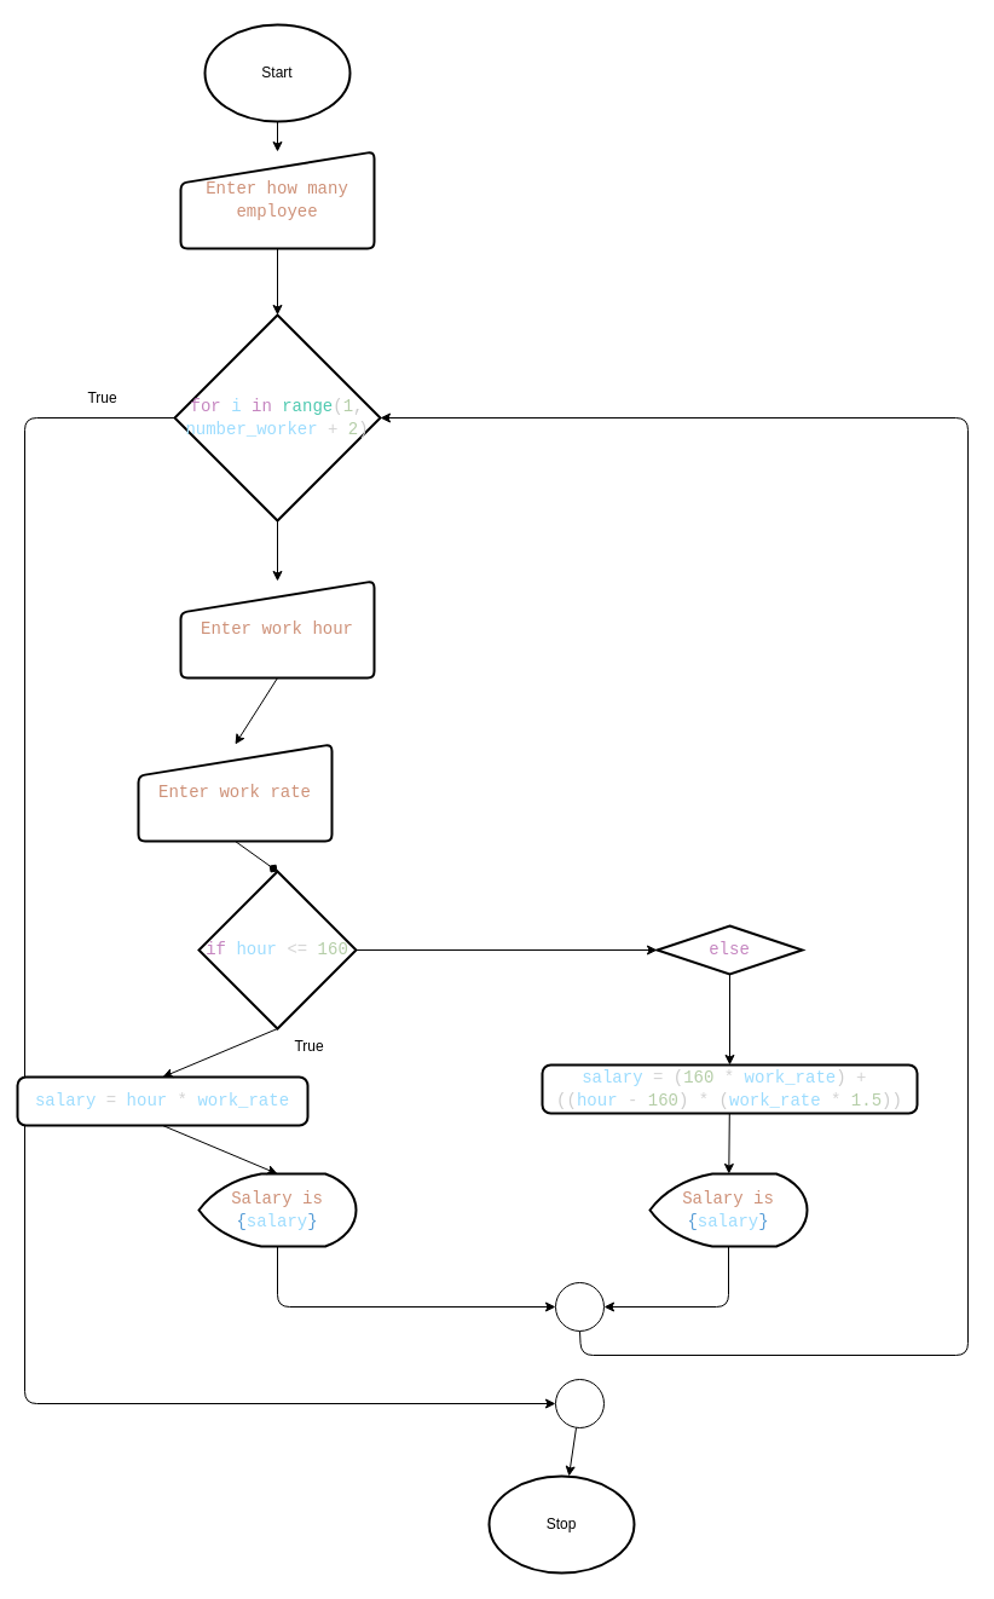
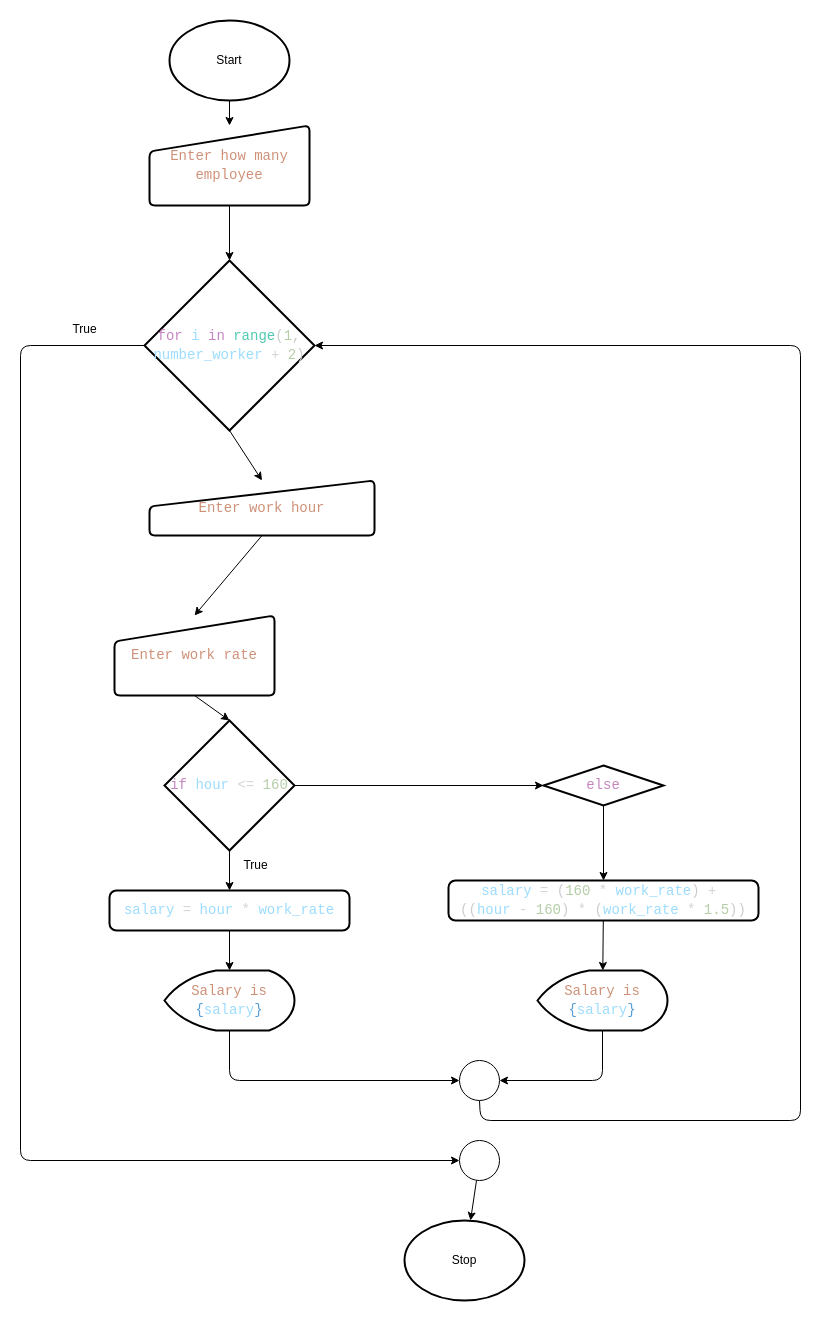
- <mxCell id="8" value="&lt;div style=&quot;color: rgb(204, 204, 204); font-family: Consolas, &amp;quot;Courier New&amp;quot;, monospace; font-size: 14px; line-height: 19px;&quot;&gt;&lt;span style=&quot;color: rgb(206, 145, 120);&quot;&gt;Enter work hour&lt;/span&gt;&lt;/div&gt;" style="html=1;strokeWidth=2;shape=manualInput;whiteSpace=wrap;rounded=1;size=26;arcSize=11;" parent="1" vertex="1"><mxGeometry x="149" y="480" width="160" height="80" as="geometry" /></mxCell>
+ <mxCell id="8" value="&lt;div style=&quot;color: rgb(204, 204, 204); font-family: Consolas, &amp;quot;Courier New&amp;quot;, monospace; font-size: 14px; line-height: 19px;&quot;&gt;&lt;span style=&quot;color: rgb(206, 145, 120);&quot;&gt;Enter work hour&lt;/span&gt;&lt;/div&gt;" style="html=1;strokeWidth=2;shape=manualInput;whiteSpace=wrap;rounded=1;size=26;arcSize=11;" parent="1" vertex="1"><mxGeometry x="149" y="480" width="225" height="55" as="geometry" /></mxCell>
- <mxCell id="13" style="edgeStyle=none;html=1;exitX=0.5;exitY=1;exitDx=0;exitDy=0;entryX=0.5;entryY=0;entryDx=0;entryDy=0;entryPerimeter=0;endArrow=diamond;" parent="1" source="10" target="12" edge="1"><mxGeometry relative="1" as="geometry" /></mxCell>
+ <mxCell id="13" style="edgeStyle=none;html=1;exitX=0.5;exitY=1;exitDx=0;exitDy=0;entryX=0.5;entryY=0;entryDx=0;entryDy=0;entryPerimeter=0;" parent="1" source="10" target="12" edge="1"><mxGeometry relative="1" as="geometry" /></mxCell>
- <mxCell id="14" value="&lt;div style=&quot;color: rgb(204, 204, 204); font-family: Consolas, &amp;quot;Courier New&amp;quot;, monospace; font-size: 14px; line-height: 19px;&quot;&gt;&lt;span style=&quot;color: rgb(156, 220, 254);&quot;&gt;salary&lt;/span&gt; &lt;span style=&quot;color: rgb(212, 212, 212);&quot;&gt;=&lt;/span&gt; &lt;span style=&quot;color: rgb(156, 220, 254);&quot;&gt;hour&lt;/span&gt; &lt;span style=&quot;color: rgb(212, 212, 212);&quot;&gt;*&lt;/span&gt; &lt;span style=&quot;color: rgb(156, 220, 254);&quot;&gt;work_rate&lt;/span&gt;&lt;/div&gt;" style="rounded=1;whiteSpace=wrap;html=1;absoluteArcSize=1;arcSize=14;strokeWidth=2;labelBackgroundColor=none;" parent="1" vertex="1"><mxGeometry x="14" y="890" width="240" height="40" as="geometry" /></mxCell>
+ <mxCell id="14" value="&lt;div style=&quot;color: rgb(204, 204, 204); font-family: Consolas, &amp;quot;Courier New&amp;quot;, monospace; font-size: 14px; line-height: 19px;&quot;&gt;&lt;span style=&quot;color: rgb(156, 220, 254);&quot;&gt;salary&lt;/span&gt; &lt;span style=&quot;color: rgb(212, 212, 212);&quot;&gt;=&lt;/span&gt; &lt;span style=&quot;color: rgb(156, 220, 254);&quot;&gt;hour&lt;/span&gt; &lt;span style=&quot;color: rgb(212, 212, 212);&quot;&gt;*&lt;/span&gt; &lt;span style=&quot;color: rgb(156, 220, 254);&quot;&gt;work_rate&lt;/span&gt;&lt;/div&gt;" style="rounded=1;whiteSpace=wrap;html=1;absoluteArcSize=1;arcSize=14;strokeWidth=2;labelBackgroundColor=none;" parent="1" vertex="1"><mxGeometry x="109" y="890" width="240" height="40" as="geometry" /></mxCell>
